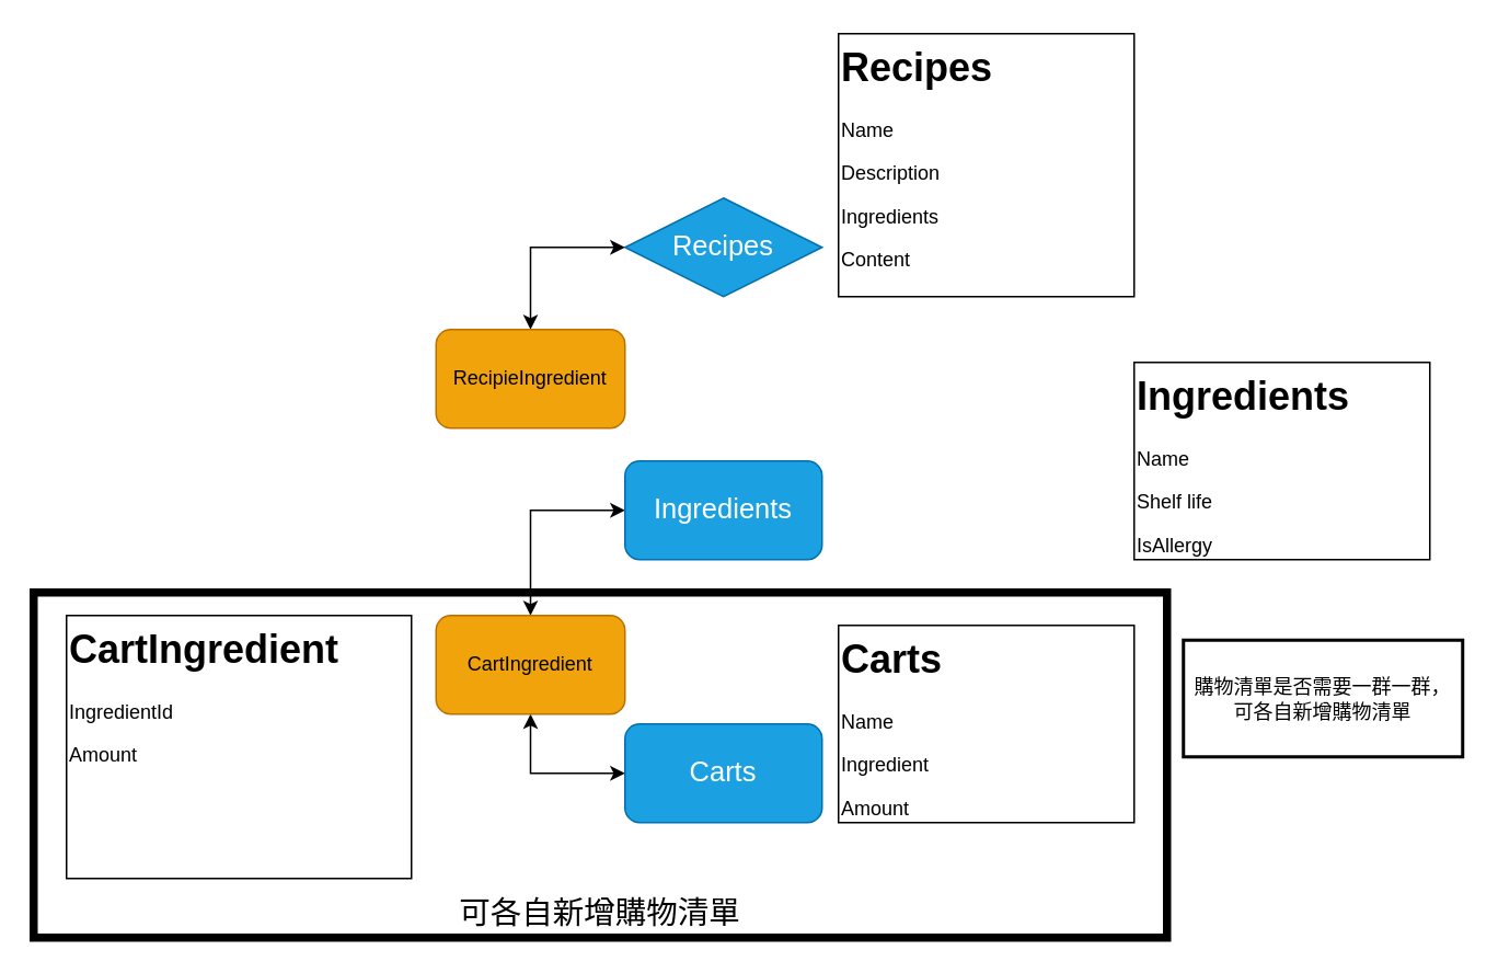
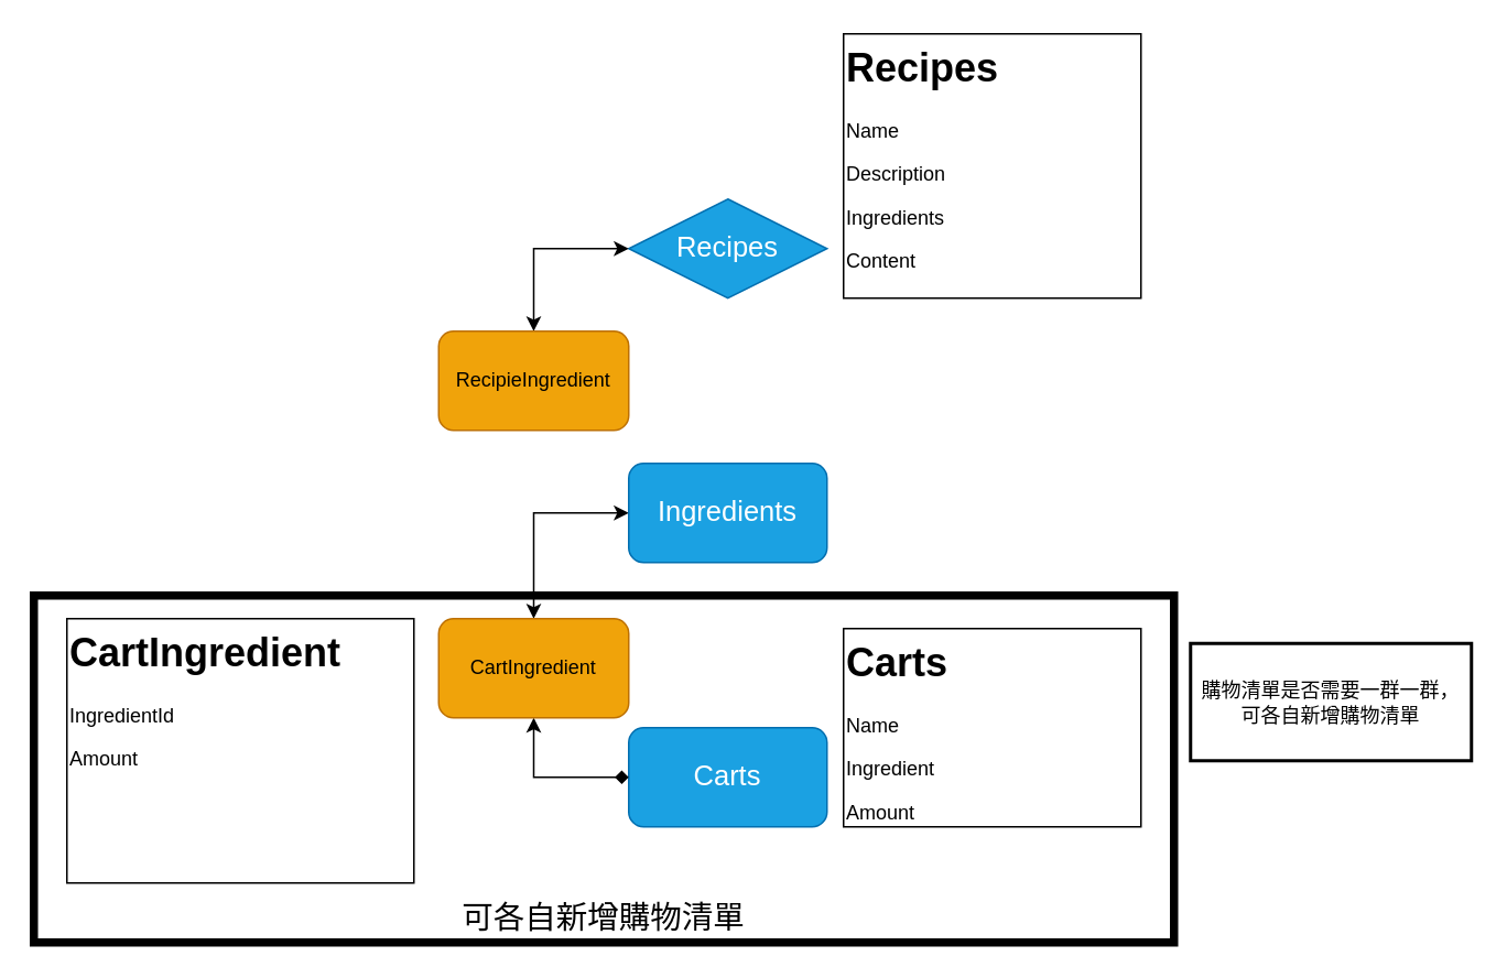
- <mxCell id="7" value="&lt;h1 style=&quot;margin-top: 0px;&quot;&gt;Ingredients&lt;/h1&gt;&lt;p&gt;Name&lt;/p&gt;&lt;p&gt;Shelf life&lt;/p&gt;&lt;p&gt;IsAllergy&lt;/p&gt;" style="text;html=1;overflow=hidden;rounded=0;spacing=2;whiteSpace=wrap;strokeColor=default;" parent="1" vertex="1"><mxGeometry x="690" y="220" width="180" height="120" as="geometry" /></mxCell>
- <mxCell id="11" style="edgeStyle=orthogonalEdgeStyle;rounded=0;orthogonalLoop=1;jettySize=auto;html=1;exitX=0.5;exitY=1;exitDx=0;exitDy=0;entryX=0;entryY=0.5;entryDx=0;entryDy=0;startArrow=classic;startFill=1;" parent="1" source="12" target="3" edge="1"><mxGeometry relative="1" as="geometry" /></mxCell>
+ <mxCell id="11" style="edgeStyle=orthogonalEdgeStyle;rounded=0;orthogonalLoop=1;jettySize=auto;html=1;exitX=0.5;exitY=1;exitDx=0;exitDy=0;entryX=0;entryY=0.5;entryDx=0;entryDy=0;startArrow=classic;startFill=1;endArrow=diamond;" parent="1" source="12" target="3" edge="1"><mxGeometry relative="1" as="geometry" /></mxCell>
